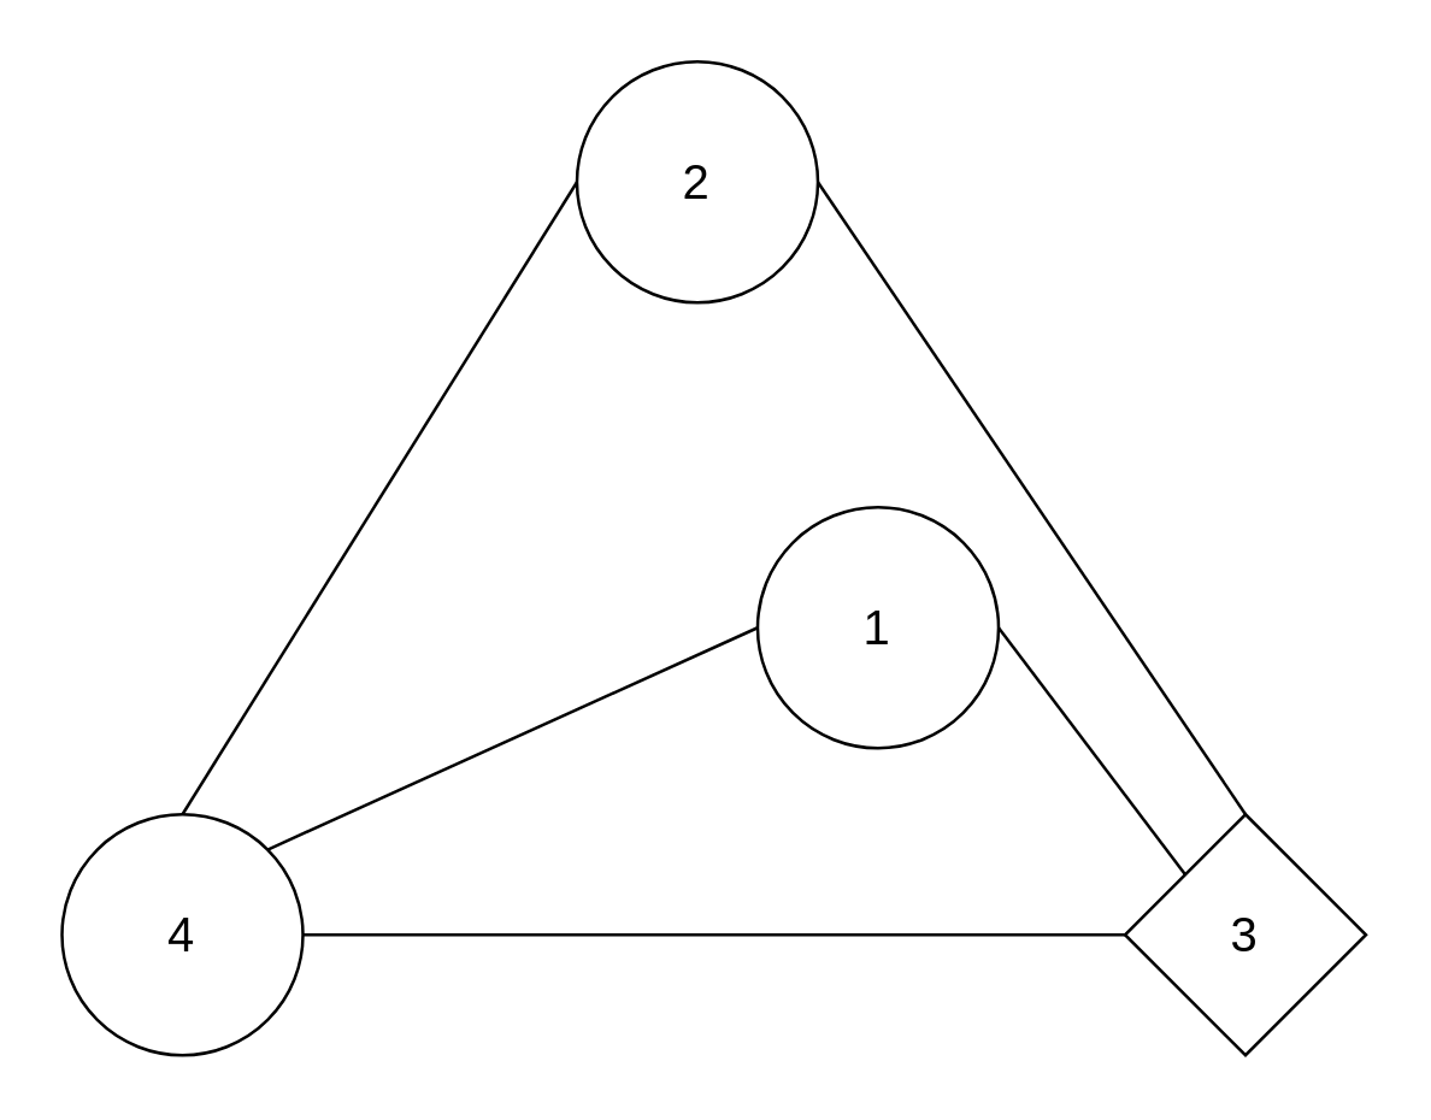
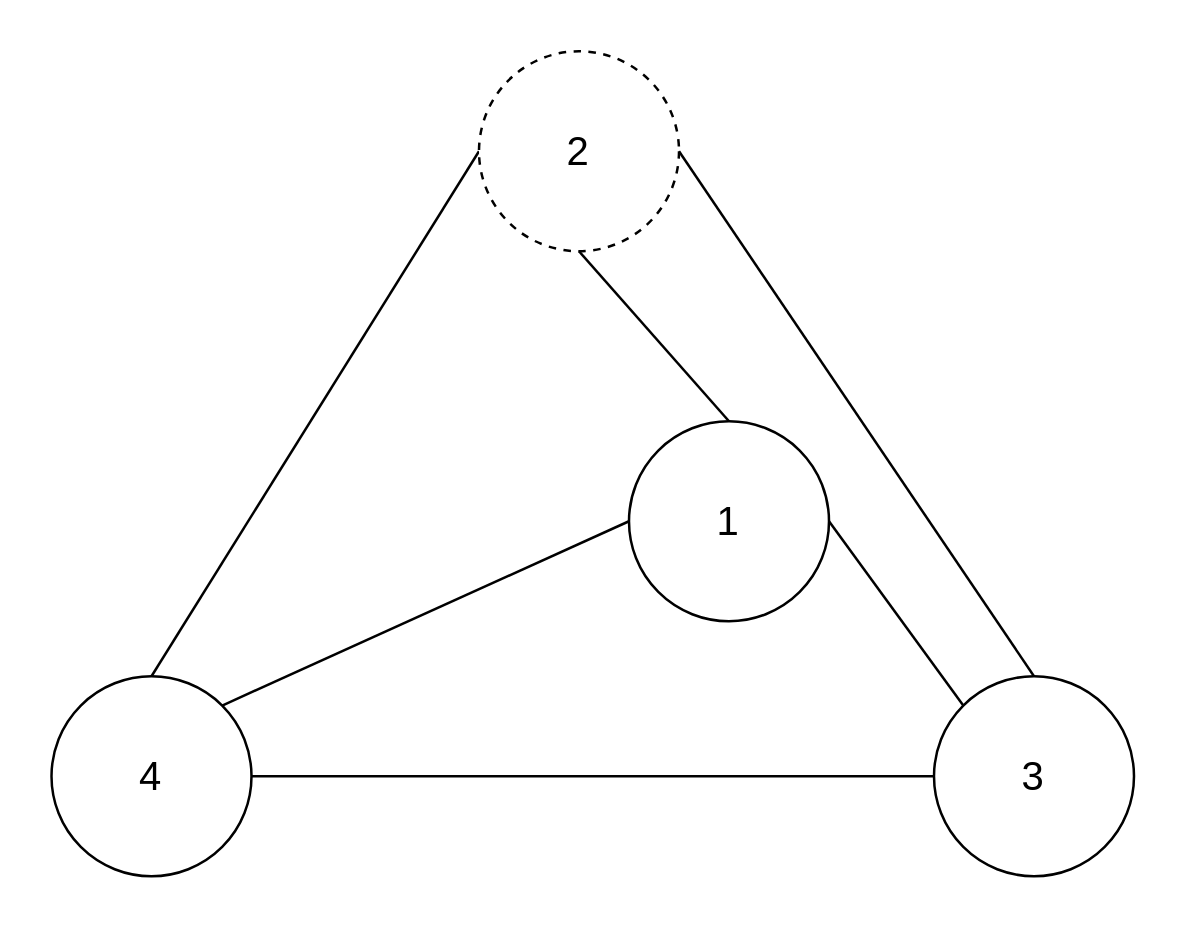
- <mxCell id="8" value="2" style="ellipse;whiteSpace=wrap;html=1;aspect=fixed;fontSize=16;" vertex="1" parent="1"><mxGeometry x="191" y="20" width="80" height="80" as="geometry" /></mxCell>
+ <mxCell id="8" value="2" style="ellipse;whiteSpace=wrap;html=1;aspect=fixed;fontSize=16;dashed=1;" vertex="1" parent="1"><mxGeometry x="191" y="20" width="80" height="80" as="geometry" /></mxCell>
+ <mxCell id="2" style="edgeStyle=none;curved=1;rounded=0;orthogonalLoop=1;jettySize=auto;html=1;exitX=0.5;exitY=0;exitDx=0;exitDy=0;entryX=0.5;entryY=1;entryDx=0;entryDy=0;fontSize=12;startSize=8;endSize=8;endArrow=none;endFill=0;" edge="1" parent="1" source="5" target="8"><mxGeometry relative="1" as="geometry" /></mxCell>
- <mxCell id="9" value="3" style="rhombus;whiteSpace=wrap;html=1;aspect=fixed;fontSize=16;" vertex="1" parent="1"><mxGeometry x="373" y="270" width="80" height="80" as="geometry" /></mxCell>
+ <mxCell id="9" value="3" style="ellipse;whiteSpace=wrap;html=1;aspect=fixed;fontSize=16;" vertex="1" parent="1"><mxGeometry x="373" y="270" width="80" height="80" as="geometry" /></mxCell>
